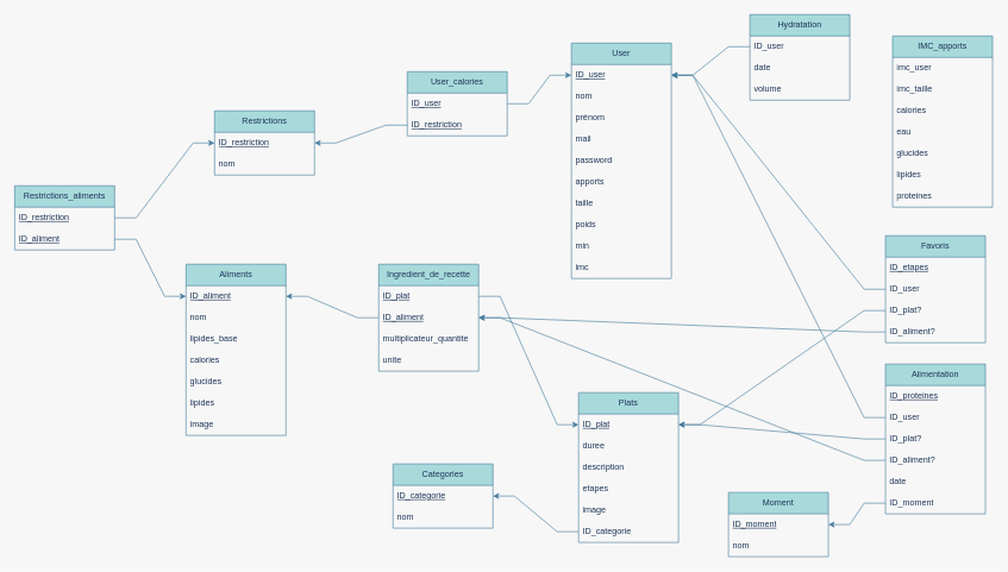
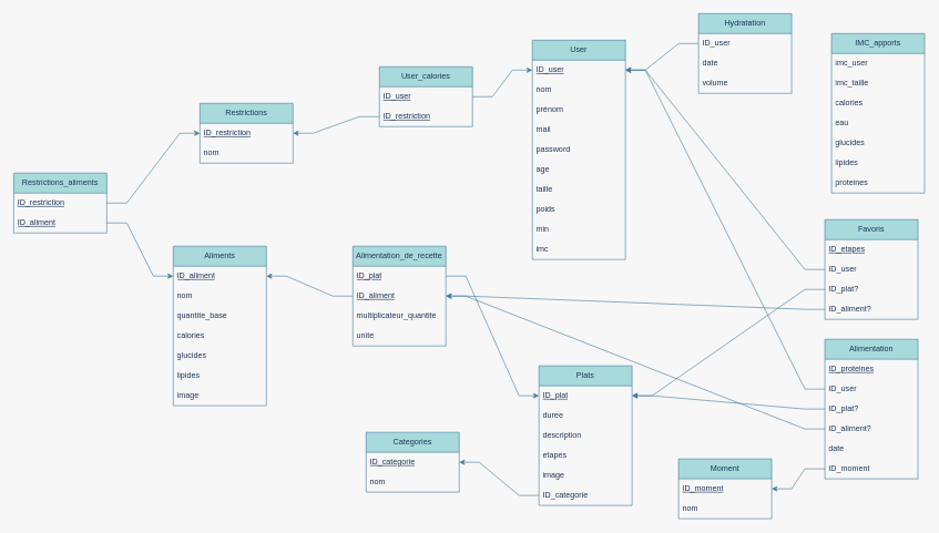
- <mxCell id="8" value="apports" style="text;strokeColor=none;fillColor=none;align=left;verticalAlign=middle;spacingLeft=4;spacingRight=4;overflow=hidden;points=[[0,0.5],[1,0.5]];portConstraint=eastwest;rotatable=0;whiteSpace=wrap;html=1;labelBackgroundColor=none;fontColor=#1D3557;" vertex="1" parent="2"><mxGeometry y="180" width="140" height="30" as="geometry" /></mxCell>
+ <mxCell id="8" value="age" style="text;strokeColor=none;fillColor=none;align=left;verticalAlign=middle;spacingLeft=4;spacingRight=4;overflow=hidden;points=[[0,0.5],[1,0.5]];portConstraint=eastwest;rotatable=0;whiteSpace=wrap;html=1;labelBackgroundColor=none;fontColor=#1D3557;" vertex="1" parent="2"><mxGeometry y="180" width="140" height="30" as="geometry" /></mxCell>
- <mxCell id="45" value="Ingredient_de_recette" style="swimlane;fontStyle=0;childLayout=stackLayout;horizontal=1;startSize=30;horizontalStack=0;resizeParent=1;resizeParentMax=0;resizeLast=0;collapsible=1;marginBottom=0;whiteSpace=wrap;html=1;labelBackgroundColor=none;fillColor=#A8DADC;strokeColor=#457B9D;fontColor=#1D3557;" vertex="1" parent="1"><mxGeometry x="530" y="370" width="140" height="150" as="geometry" /></mxCell>
+ <mxCell id="45" value="Alimentation_de_recette" style="swimlane;fontStyle=0;childLayout=stackLayout;horizontal=1;startSize=30;horizontalStack=0;resizeParent=1;resizeParentMax=0;resizeLast=0;collapsible=1;marginBottom=0;whiteSpace=wrap;html=1;labelBackgroundColor=none;fillColor=#A8DADC;strokeColor=#457B9D;fontColor=#1D3557;" vertex="1" parent="1"><mxGeometry x="530" y="370" width="140" height="150" as="geometry" /></mxCell>
- <mxCell id="28" value="lipides_base" style="text;strokeColor=none;fillColor=none;align=left;verticalAlign=middle;spacingLeft=4;spacingRight=4;overflow=hidden;points=[[0,0.5],[1,0.5]];portConstraint=eastwest;rotatable=0;whiteSpace=wrap;html=1;labelBackgroundColor=none;fontColor=#1D3557;" vertex="1" parent="25"><mxGeometry y="90" width="140" height="30" as="geometry" /></mxCell>
+ <mxCell id="28" value="quantite_base" style="text;strokeColor=none;fillColor=none;align=left;verticalAlign=middle;spacingLeft=4;spacingRight=4;overflow=hidden;points=[[0,0.5],[1,0.5]];portConstraint=eastwest;rotatable=0;whiteSpace=wrap;html=1;labelBackgroundColor=none;fontColor=#1D3557;" vertex="1" parent="25"><mxGeometry y="90" width="140" height="30" as="geometry" /></mxCell>
